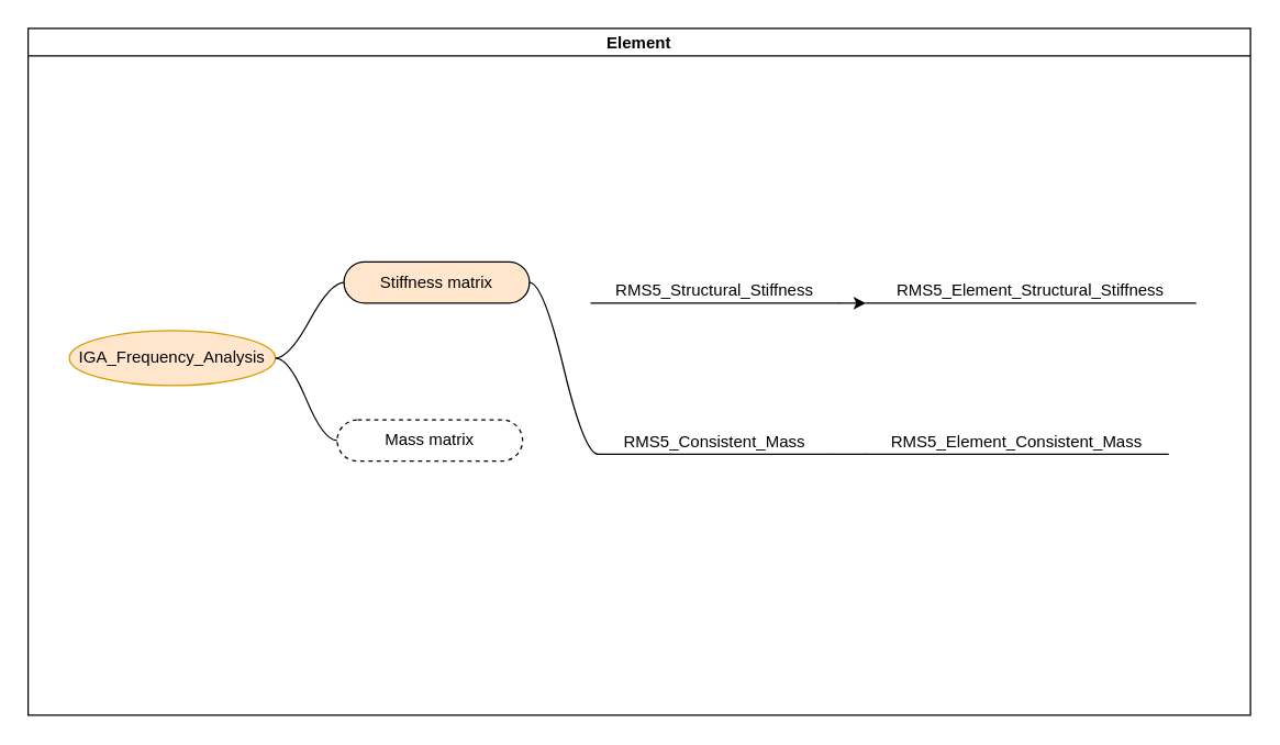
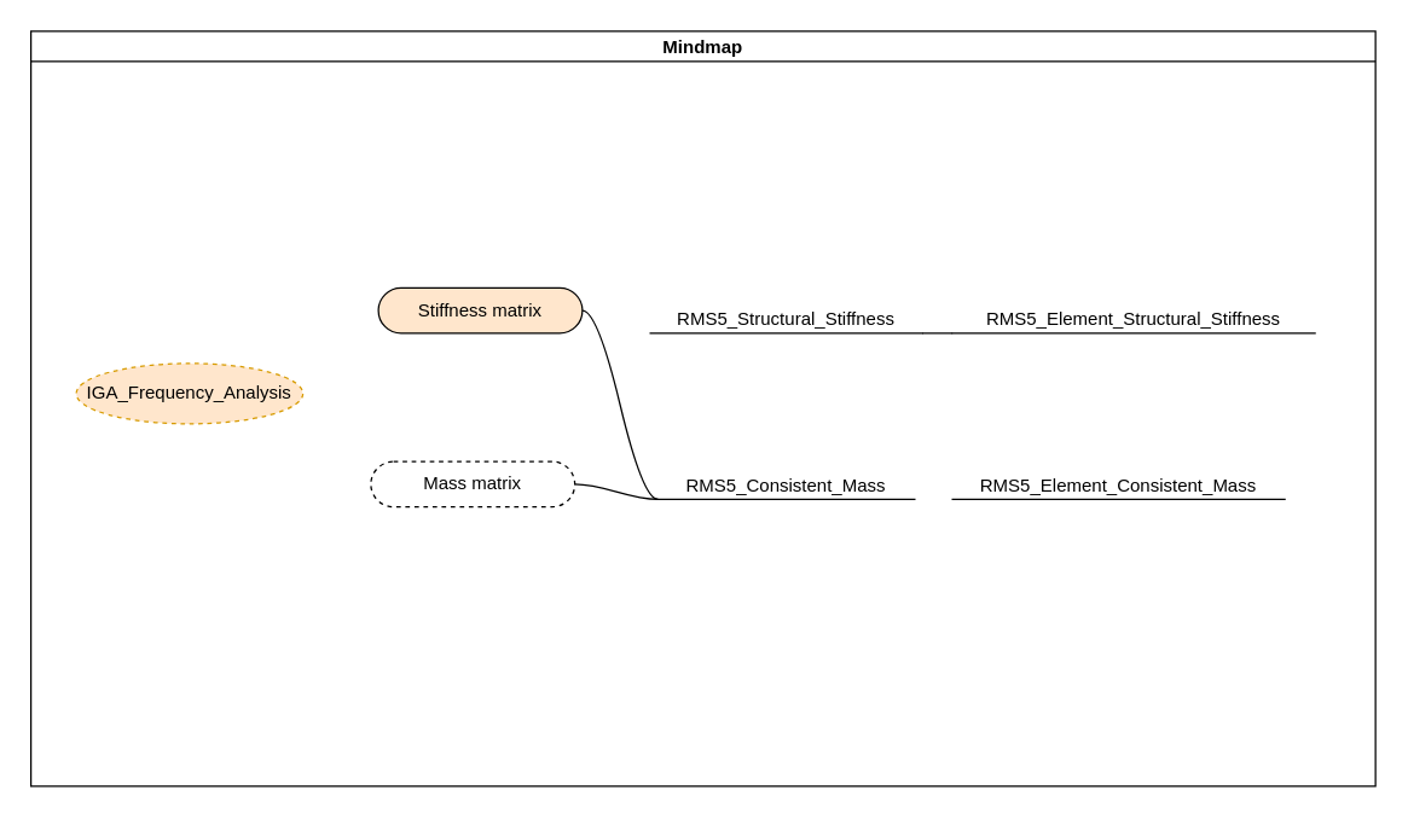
- <mxCell id="2" value="Element" style="swimlane;startSize=20;horizontal=1;containerType=tree;" vertex="1" parent="1"><mxGeometry x="20" y="20" width="890" height="500" as="geometry" /></mxCell>
+ <mxCell id="2" value="Mindmap" style="swimlane;startSize=20;horizontal=1;containerType=tree;" vertex="1" parent="1"><mxGeometry x="20" y="20" width="890" height="500" as="geometry" /></mxCell>
- <mxCell id="10" value="" style="edgeStyle=entityRelationEdgeStyle;startArrow=none;endArrow=classic;segment=10;curved=1;sourcePerimeterSpacing=0;targetPerimeterSpacing=0;rounded=0;" edge="1" target="11" source="8" parent="2"><mxGeometry x="595" y="-45" width="80" height="20" as="geometry"><mxPoint x="215" y="405" as="sourcePoint" /></mxGeometry></mxCell>
+ <mxCell id="10" value="" style="edgeStyle=entityRelationEdgeStyle;startArrow=none;endArrow=none;segment=10;curved=1;sourcePerimeterSpacing=0;targetPerimeterSpacing=0;rounded=0;" edge="1" target="11" source="8" parent="2"><mxGeometry x="595" y="-45" width="80" height="20" as="geometry"><mxPoint x="215" y="405" as="sourcePoint" /></mxGeometry></mxCell>
- <mxCell id="3" value="" style="edgeStyle=entityRelationEdgeStyle;startArrow=none;endArrow=none;segment=10;curved=1;sourcePerimeterSpacing=0;targetPerimeterSpacing=0;rounded=0;" edge="1" parent="2" source="4" target="5"><mxGeometry relative="1" as="geometry" /></mxCell>
- <mxCell id="4" value="IGA_Frequency_Analysis" style="ellipse;whiteSpace=wrap;html=1;align=center;treeFolding=1;treeMoving=1;newEdgeStyle={&quot;edgeStyle&quot;:&quot;entityRelationEdgeStyle&quot;,&quot;startArrow&quot;:&quot;none&quot;,&quot;endArrow&quot;:&quot;none&quot;,&quot;segment&quot;:10,&quot;curved&quot;:1,&quot;sourcePerimeterSpacing&quot;:0,&quot;targetPerimeterSpacing&quot;:0};fillColor=#ffe6cc;strokeColor=#d79b00;" vertex="1" parent="2"><mxGeometry x="30" y="220" width="150" height="40" as="geometry" /></mxCell>
+ <mxCell id="4" value="IGA_Frequency_Analysis" style="ellipse;whiteSpace=wrap;html=1;align=center;treeFolding=1;treeMoving=1;newEdgeStyle={&quot;edgeStyle&quot;:&quot;entityRelationEdgeStyle&quot;,&quot;startArrow&quot;:&quot;none&quot;,&quot;endArrow&quot;:&quot;none&quot;,&quot;segment&quot;:10,&quot;curved&quot;:1,&quot;sourcePerimeterSpacing&quot;:0,&quot;targetPerimeterSpacing&quot;:0};fillColor=#ffe6cc;strokeColor=#d79b00;dashed=1;" vertex="1" parent="2"><mxGeometry x="30" y="220" width="150" height="40" as="geometry" /></mxCell>
- <mxCell id="6" value="" style="edgeStyle=entityRelationEdgeStyle;startArrow=none;endArrow=none;segment=10;curved=1;sourcePerimeterSpacing=0;targetPerimeterSpacing=0;rounded=0;" edge="1" target="7" source="4" parent="2"><mxGeometry relative="1" as="geometry"><mxPoint x="20" y="480" as="sourcePoint" /></mxGeometry></mxCell>
+ <mxCell id="13" value="" style="edgeStyle=entityRelationEdgeStyle;startArrow=none;endArrow=none;segment=10;curved=1;sourcePerimeterSpacing=0;targetPerimeterSpacing=0;rounded=0;" edge="1" target="12" parent="2" source="7"><mxGeometry x="590" y="70" width="80" height="20" as="geometry" /></mxCell>
- <mxCell id="14" value="" style="edgeStyle=entityRelationEdgeStyle;startArrow=none;endArrow=none;segment=10;curved=1;sourcePerimeterSpacing=0;targetPerimeterSpacing=0;rounded=0;" edge="1" target="15" source="12" parent="2"><mxGeometry x="590" y="70" width="80" height="20" as="geometry"><mxPoint x="210" y="520" as="sourcePoint" /></mxGeometry></mxCell>
